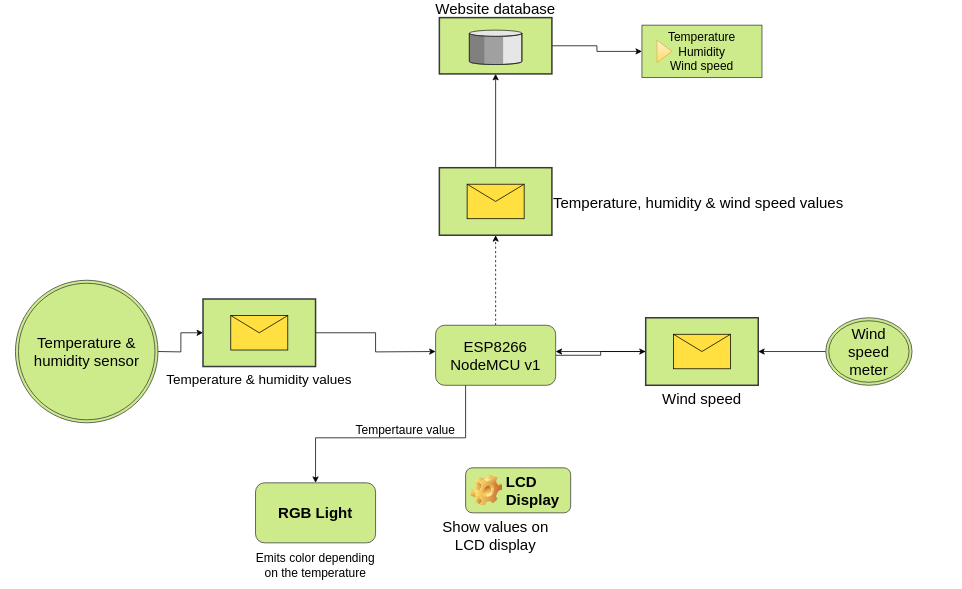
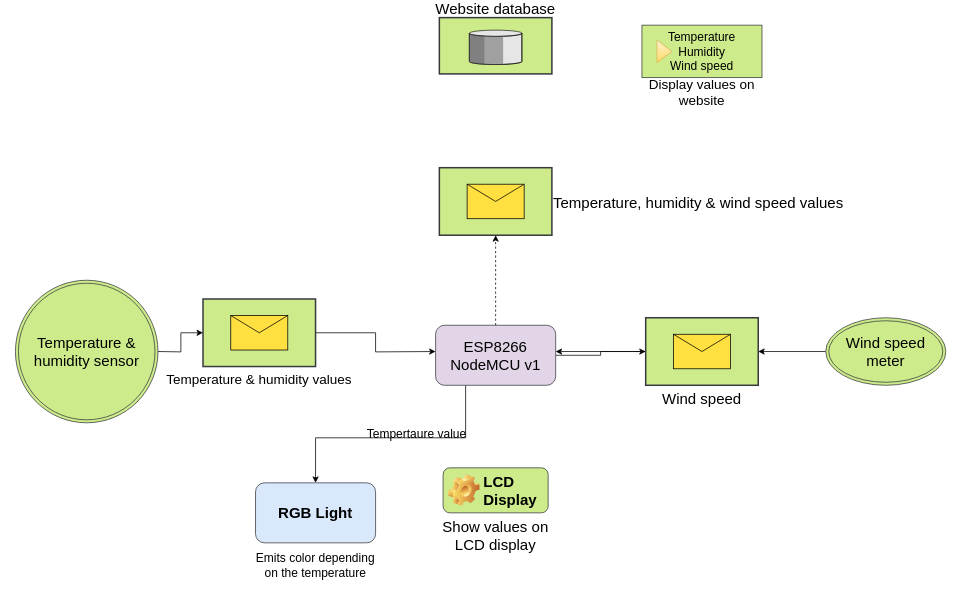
- <mxCell id="6" style="edgeStyle=orthogonalEdgeStyle;rounded=0;orthogonalLoop=1;jettySize=auto;html=1;exitX=1;exitY=0.5;exitDx=0;exitDy=0;exitPerimeter=0;entryX=0;entryY=0.5;entryDx=0;entryDy=0;fontSize=16;" parent="1" source="7" target="17" edge="1"><mxGeometry relative="1" as="geometry" /></mxCell>
+ <mxCell id="19" value="&lt;font style=&quot;font-size: 18px&quot;&gt;Display values on website&lt;/font&gt;" style="text;html=1;strokeColor=none;fillColor=none;align=center;verticalAlign=middle;whiteSpace=wrap;rounded=0;fontSize=16;" parent="1" vertex="1"><mxGeometry x="835" y="110" width="200" height="20" as="geometry" /></mxCell>
- <mxCell id="21" style="edgeStyle=orthogonalEdgeStyle;rounded=0;orthogonalLoop=1;jettySize=auto;html=1;exitX=0.5;exitY=0;exitDx=0;exitDy=0;exitPerimeter=0;entryX=0.5;entryY=1;entryDx=0;entryDy=0;entryPerimeter=0;fontSize=18;fontColor=none;" parent="1" source="22" target="7" edge="1"><mxGeometry relative="1" as="geometry" /></mxCell>
- <mxCell id="16" value="Wind speed meter" style="ellipse;shape=doubleEllipse;whiteSpace=wrap;html=1;fontSize=20;fillColor=#cdeb8b;strokeColor=#36393d;" parent="1" vertex="1"><mxGeometry x="1100" y="420" width="115" height="90" as="geometry" /></mxCell>
+ <mxCell id="16" value="Wind speed meter" style="ellipse;shape=doubleEllipse;whiteSpace=wrap;html=1;fontSize=20;fillColor=#cdeb8b;strokeColor=#36393d;" parent="1" vertex="1"><mxGeometry x="1100" y="420" width="160" height="90" as="geometry" /></mxCell>
- <mxCell id="11" value="&lt;div&gt;ESP8266&lt;/div&gt;&lt;div&gt;NodeMCU v1&lt;/div&gt;" style="rounded=1;whiteSpace=wrap;html=1;fontSize=20;fillColor=#cdeb8b;strokeColor=#36393d;" parent="1" vertex="1"><mxGeometry x="580" y="430" width="160" height="80" as="geometry" /></mxCell>
+ <mxCell id="11" value="&lt;div&gt;ESP8266&lt;/div&gt;&lt;div&gt;NodeMCU v1&lt;/div&gt;" style="rounded=1;whiteSpace=wrap;html=1;fontSize=20;fillColor=#e1d5e7;strokeColor=#36393d;" parent="1" vertex="1"><mxGeometry x="580" y="430" width="160" height="80" as="geometry" /></mxCell>
- <mxCell id="25" value="Tempertaure value" style="text;html=1;strokeColor=none;fillColor=none;align=center;verticalAlign=middle;whiteSpace=wrap;rounded=0;fontSize=16;" vertex="1" parent="1"><mxGeometry x="450" y="560" width="180" height="20" as="geometry" /></mxCell>
+ <mxCell id="25" value="Tempertaure value" style="text;html=1;strokeColor=none;fillColor=none;align=center;verticalAlign=middle;whiteSpace=wrap;rounded=0;fontSize=16;" vertex="1" parent="1"><mxGeometry x="465" y="565" width="180" height="20" as="geometry" /></mxCell>
- <mxCell id="13" value="LCD Display" style="label;whiteSpace=wrap;html=1;image=img/clipart/Gear_128x128.png;fontSize=20;fillColor=#cdeb8b;strokeColor=#36393d;" parent="1" vertex="1"><mxGeometry x="620" y="620" width="140" height="60" as="geometry" /></mxCell>
+ <mxCell id="13" value="LCD Display" style="label;whiteSpace=wrap;html=1;image=img/clipart/Gear_128x128.png;fontSize=20;fillColor=#cdeb8b;strokeColor=#36393d;" parent="1" vertex="1"><mxGeometry x="590" y="620" width="140" height="60" as="geometry" /></mxCell>
- <mxCell id="23" value="&lt;b&gt;RGB Light&lt;/b&gt;" style="rounded=1;whiteSpace=wrap;html=1;fontSize=20;fillColor=#cdeb8b;strokeColor=#36393d;" vertex="1" parent="1"><mxGeometry x="340" y="640" width="160" height="80" as="geometry" /></mxCell>
+ <mxCell id="23" value="&lt;b&gt;RGB Light&lt;/b&gt;" style="rounded=1;whiteSpace=wrap;html=1;fontSize=20;fillColor=#dae8fc;strokeColor=#36393d;" vertex="1" parent="1"><mxGeometry x="340" y="640" width="160" height="80" as="geometry" /></mxCell>
